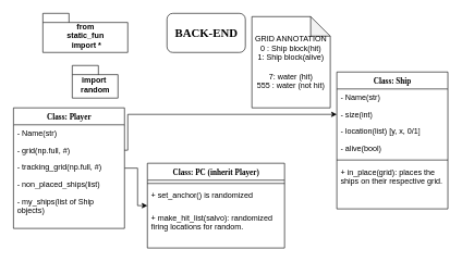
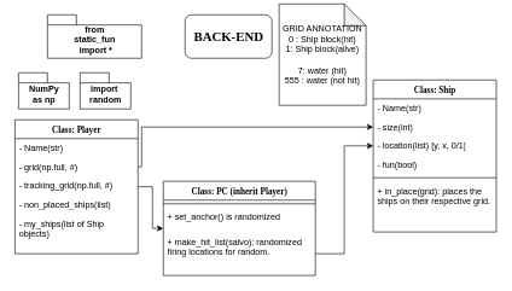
- <mxCell id="18" value="GRID ANNOTATION&lt;br&gt;0 : Ship block(hit)&lt;br&gt;1: Ship block(alive)&lt;br&gt;&lt;br&gt;7: water (hit)&lt;br&gt;555 : water (not hit)" style="shape=note;whiteSpace=wrap;html=1;backgroundOutline=1;darkOpacity=0.05;" parent="1" vertex="1"><mxGeometry x="385" y="25" width="120" height="140" as="geometry" /></mxCell>
+ <mxCell id="18" value="GRID ANNOTATION&lt;br&gt;0 : Ship block(hit)&lt;br&gt;1: Ship block(alive)&lt;br&gt;&lt;br&gt;7: water (hit)&lt;br&gt;555 : water (not hit)" style="shape=note;whiteSpace=wrap;html=1;backgroundOutline=1;darkOpacity=0.05;" parent="1" vertex="1"><mxGeometry x="385" y="5" width="120" height="140" as="geometry" /></mxCell>
+ <mxCell id="3" value="NumPy&lt;br&gt;as np" style="shape=folder;fontStyle=1;spacingTop=10;tabWidth=40;tabHeight=14;tabPosition=left;html=1;" parent="1" vertex="1"><mxGeometry x="25" y="100" width="70" height="50" as="geometry" /></mxCell>
+ <mxCell id="15" style="edgeStyle=orthogonalEdgeStyle;rounded=0;orthogonalLoop=1;jettySize=auto;html=1;exitX=1;exitY=0.5;exitDx=0;exitDy=0;entryX=0;entryY=0.5;entryDx=0;entryDy=0;" parent="1" source="14" target="22" edge="1"><mxGeometry relative="1" as="geometry" /></mxCell>
- <mxCell id="23" value="- alive(bool)" style="text;html=1;strokeColor=none;fillColor=none;align=left;verticalAlign=top;spacingLeft=4;spacingRight=4;whiteSpace=wrap;overflow=hidden;rotatable=0;points=[[0,0.5],[1,0.5]];portConstraint=eastwest;" parent="19" vertex="1"><mxGeometry y="104" width="170" height="26" as="geometry" /></mxCell>
+ <mxCell id="23" value="- fun(bool)" style="text;html=1;strokeColor=none;fillColor=none;align=left;verticalAlign=top;spacingLeft=4;spacingRight=4;whiteSpace=wrap;overflow=hidden;rotatable=0;points=[[0,0.5],[1,0.5]];portConstraint=eastwest;" parent="19" vertex="1"><mxGeometry y="104" width="170" height="26" as="geometry" /></mxCell>
